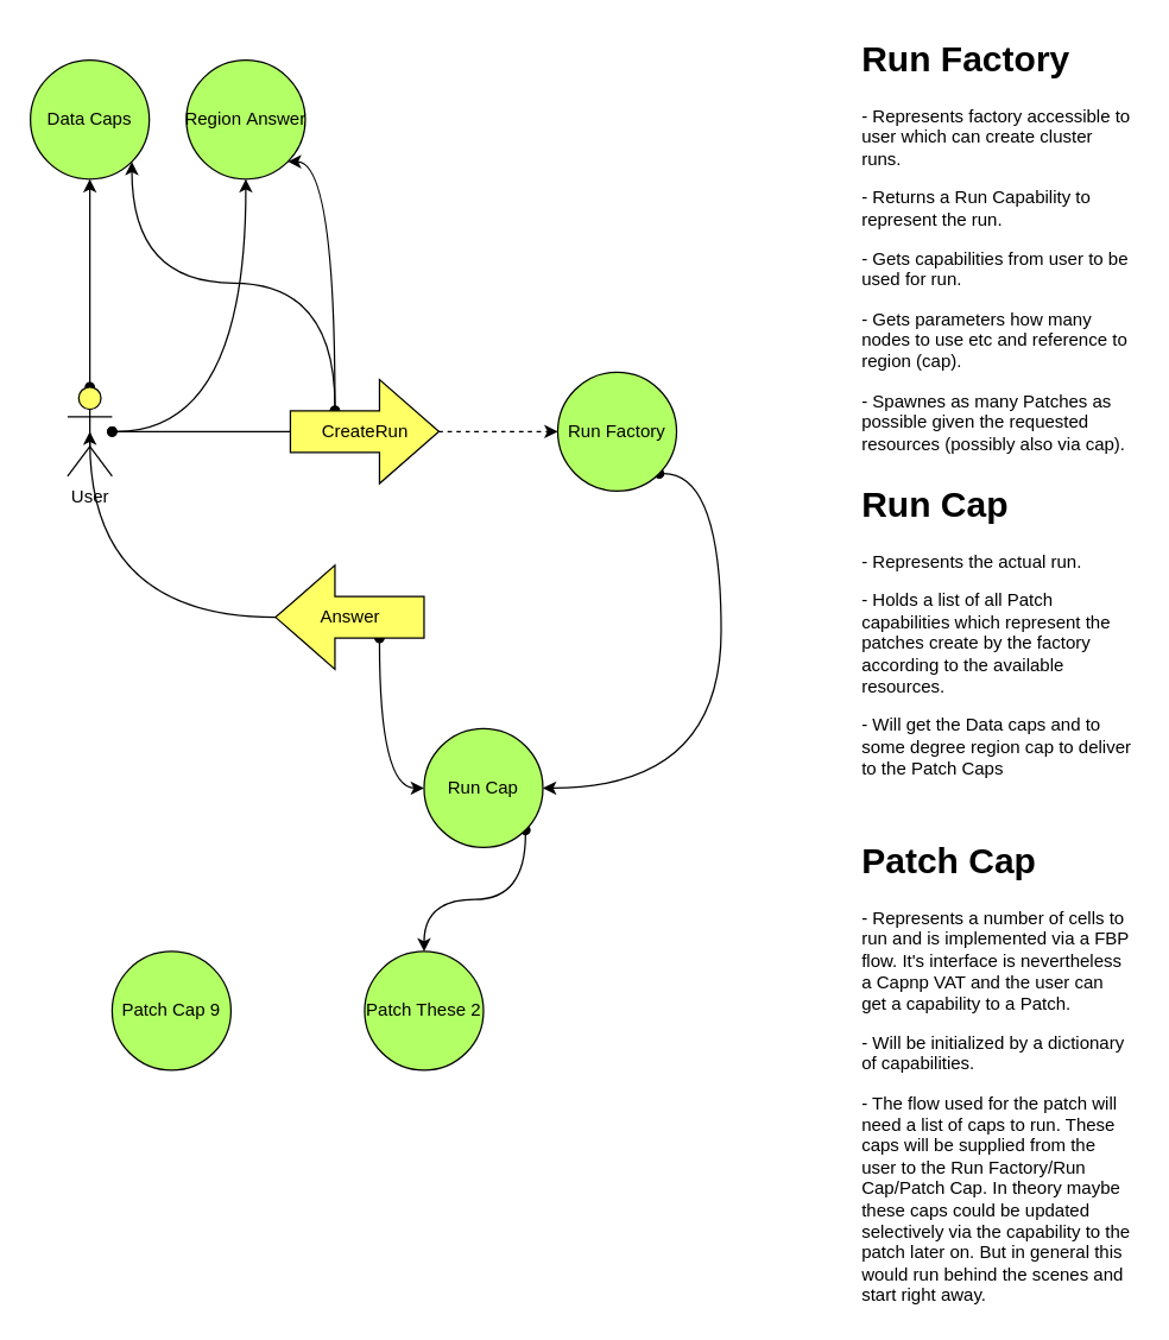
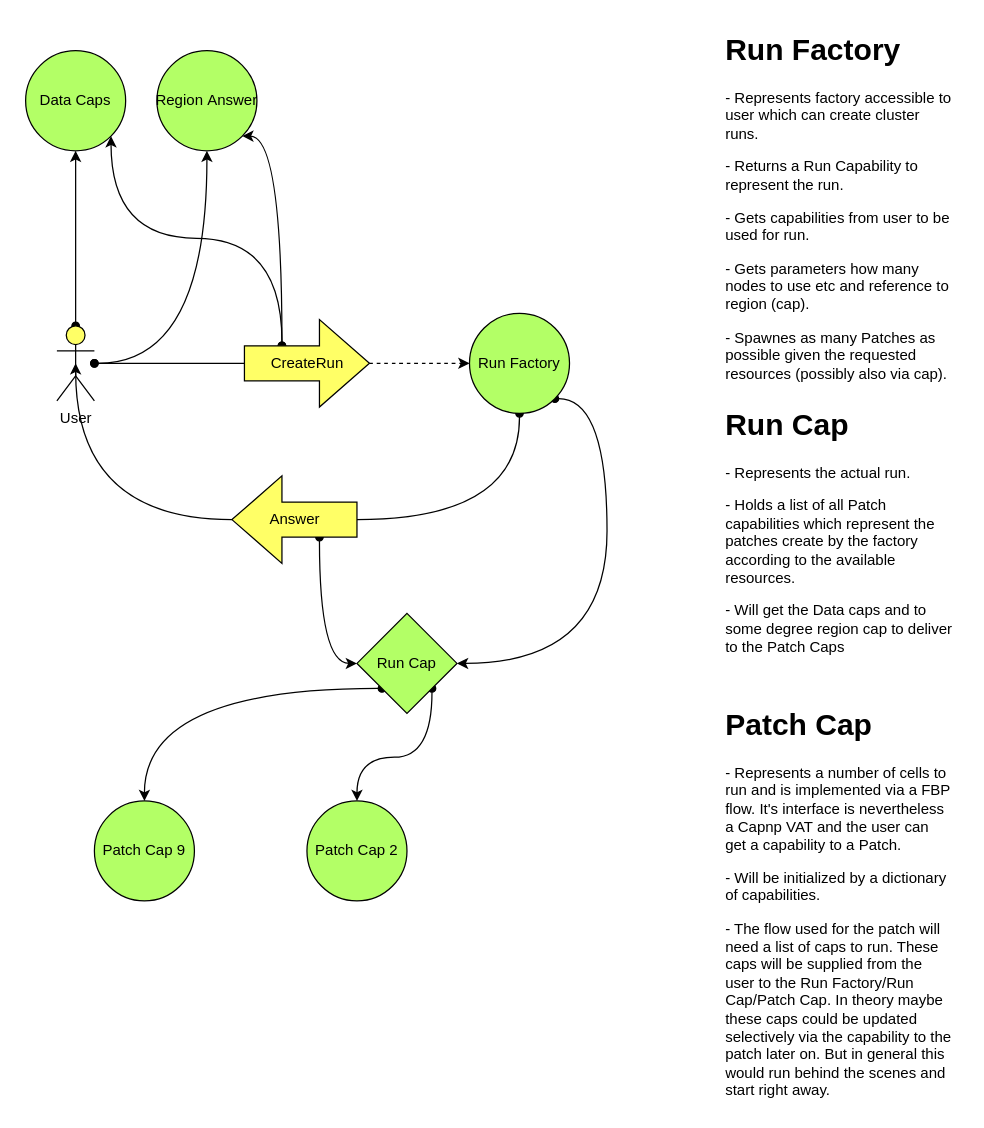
+ <mxCell id="2" style="edgeStyle=orthogonalEdgeStyle;curved=1;jumpStyle=none;orthogonalLoop=1;jettySize=auto;html=1;exitX=0.5;exitY=1;exitDx=0;exitDy=0;entryX=0;entryY=0.5;entryDx=0;entryDy=0;entryPerimeter=0;startArrow=oval;startFill=1;endArrow=none;endFill=0;" edge="1" parent="1" source="4" target="21"><mxGeometry relative="1" as="geometry" /></mxCell>
- <mxCell id="7" value="&lt;font color=&quot;#000000&quot;&gt;Run Cap&lt;/font&gt;" style="ellipse;whiteSpace=wrap;html=1;aspect=fixed;fillColor=#B3FF66;" vertex="1" parent="1"><mxGeometry x="285" y="490" width="80" height="80" as="geometry" /></mxCell>
+ <mxCell id="7" value="&lt;font color=&quot;#000000&quot;&gt;Run Cap&lt;/font&gt;" style="rhombus;whiteSpace=wrap;html=1;aspect=fixed;fillColor=#B3FF66;" vertex="1" parent="1"><mxGeometry x="285" y="490" width="80" height="80" as="geometry" /></mxCell>
+ <mxCell id="5" style="edgeStyle=orthogonalEdgeStyle;curved=1;jumpStyle=none;orthogonalLoop=1;jettySize=auto;html=1;exitX=0;exitY=1;exitDx=0;exitDy=0;entryX=0.5;entryY=0;entryDx=0;entryDy=0;startArrow=oval;startFill=1;endArrow=classic;endFill=1;" edge="1" parent="1" source="7" target="23"><mxGeometry relative="1" as="geometry" /></mxCell>
- <mxCell id="24" value="&lt;font color=&quot;#000000&quot;&gt;Patch These 2&lt;/font&gt;" style="ellipse;whiteSpace=wrap;html=1;aspect=fixed;comic=0;sketch=0;shadow=0;fillColor=#B3FF66;" vertex="1" parent="1"><mxGeometry x="245" y="640" width="80" height="80" as="geometry" /></mxCell>
+ <mxCell id="24" value="&lt;font color=&quot;#000000&quot;&gt;Patch Cap 2&lt;/font&gt;" style="ellipse;whiteSpace=wrap;html=1;aspect=fixed;comic=0;sketch=0;shadow=0;fillColor=#B3FF66;" vertex="1" parent="1"><mxGeometry x="245" y="640" width="80" height="80" as="geometry" /></mxCell>
